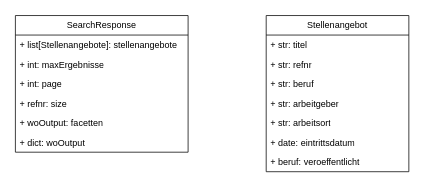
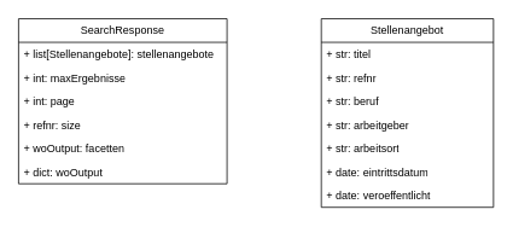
- <mxCell id="9" value="+ beruf: veroeffentlicht" style="text;strokeColor=none;fillColor=none;align=left;verticalAlign=top;spacingLeft=4;spacingRight=4;overflow=hidden;rotatable=0;points=[[0,0.5],[1,0.5]];portConstraint=eastwest;whiteSpace=wrap;html=1;" vertex="1" parent="2"><mxGeometry y="182" width="190" height="26" as="geometry" /></mxCell>
+ <mxCell id="9" value="+ date: veroeffentlicht" style="text;strokeColor=none;fillColor=none;align=left;verticalAlign=top;spacingLeft=4;spacingRight=4;overflow=hidden;rotatable=0;points=[[0,0.5],[1,0.5]];portConstraint=eastwest;whiteSpace=wrap;html=1;" vertex="1" parent="2"><mxGeometry y="182" width="190" height="26" as="geometry" /></mxCell>
